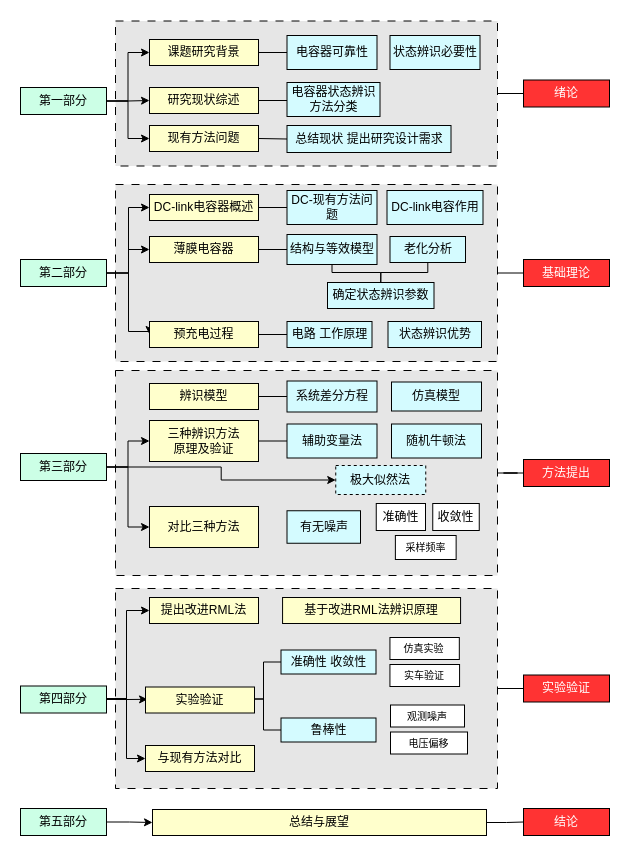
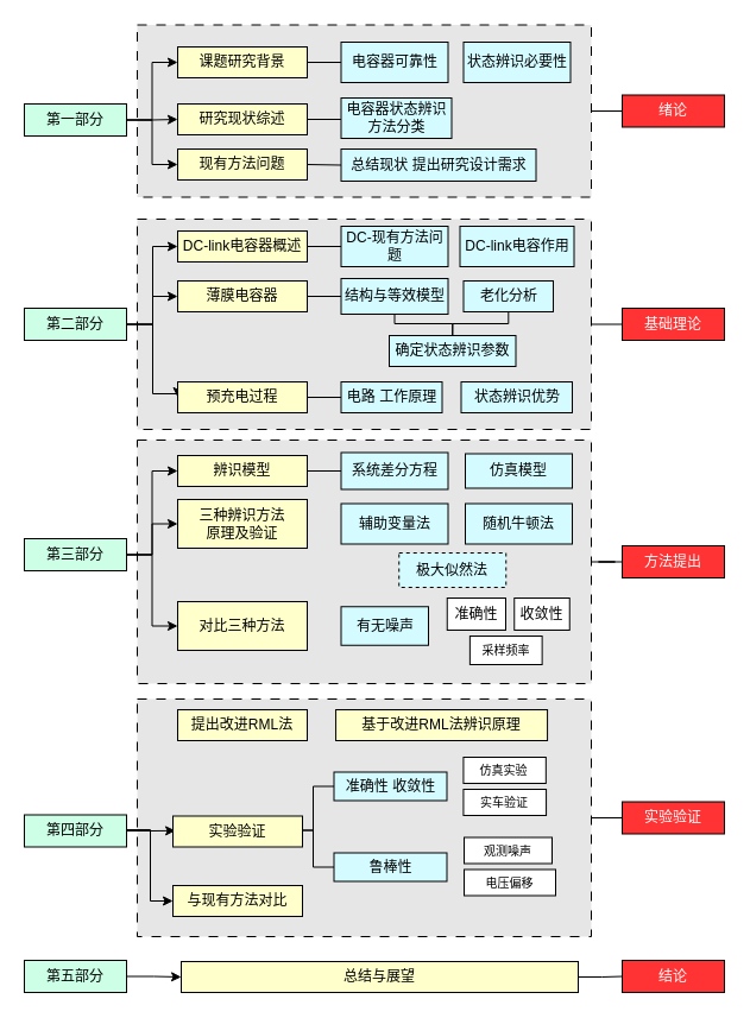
- <mxCell id="61" value="" style="endArrow=none;html=1;rounded=0;exitX=1;exitY=0.5;exitDx=0;exitDy=0;entryX=0;entryY=0.5;entryDx=0;entryDy=0;" parent="1" source="39" target="41" edge="1"><mxGeometry width="50" height="50" relative="1" as="geometry"><mxPoint x="268" y="406" as="sourcePoint" /><mxPoint x="297" y="406" as="targetPoint" /></mxGeometry></mxCell>
- <mxCell id="30" style="edgeStyle=orthogonalEdgeStyle;rounded=0;orthogonalLoop=1;jettySize=auto;html=1;" parent="1" source="33" target="75" edge="1"><mxGeometry relative="1" as="geometry" /></mxCell>
+ <mxCell id="30" style="edgeStyle=orthogonalEdgeStyle;rounded=0;orthogonalLoop=1;jettySize=auto;html=1;entryX=0;entryY=0.5;entryDx=0;entryDy=0;" parent="1" source="33" target="34" edge="1"><mxGeometry relative="1" as="geometry" /></mxCell>
- <mxCell id="42" style="edgeStyle=orthogonalEdgeStyle;rounded=0;orthogonalLoop=1;jettySize=auto;html=1;entryX=0;entryY=0.5;entryDx=0;entryDy=0;" parent="1" source="45" target="46" edge="1"><mxGeometry relative="1" as="geometry"><Array as="points"><mxPoint x="126" y="699" /><mxPoint x="126" y="610" /></Array></mxGeometry></mxCell>
